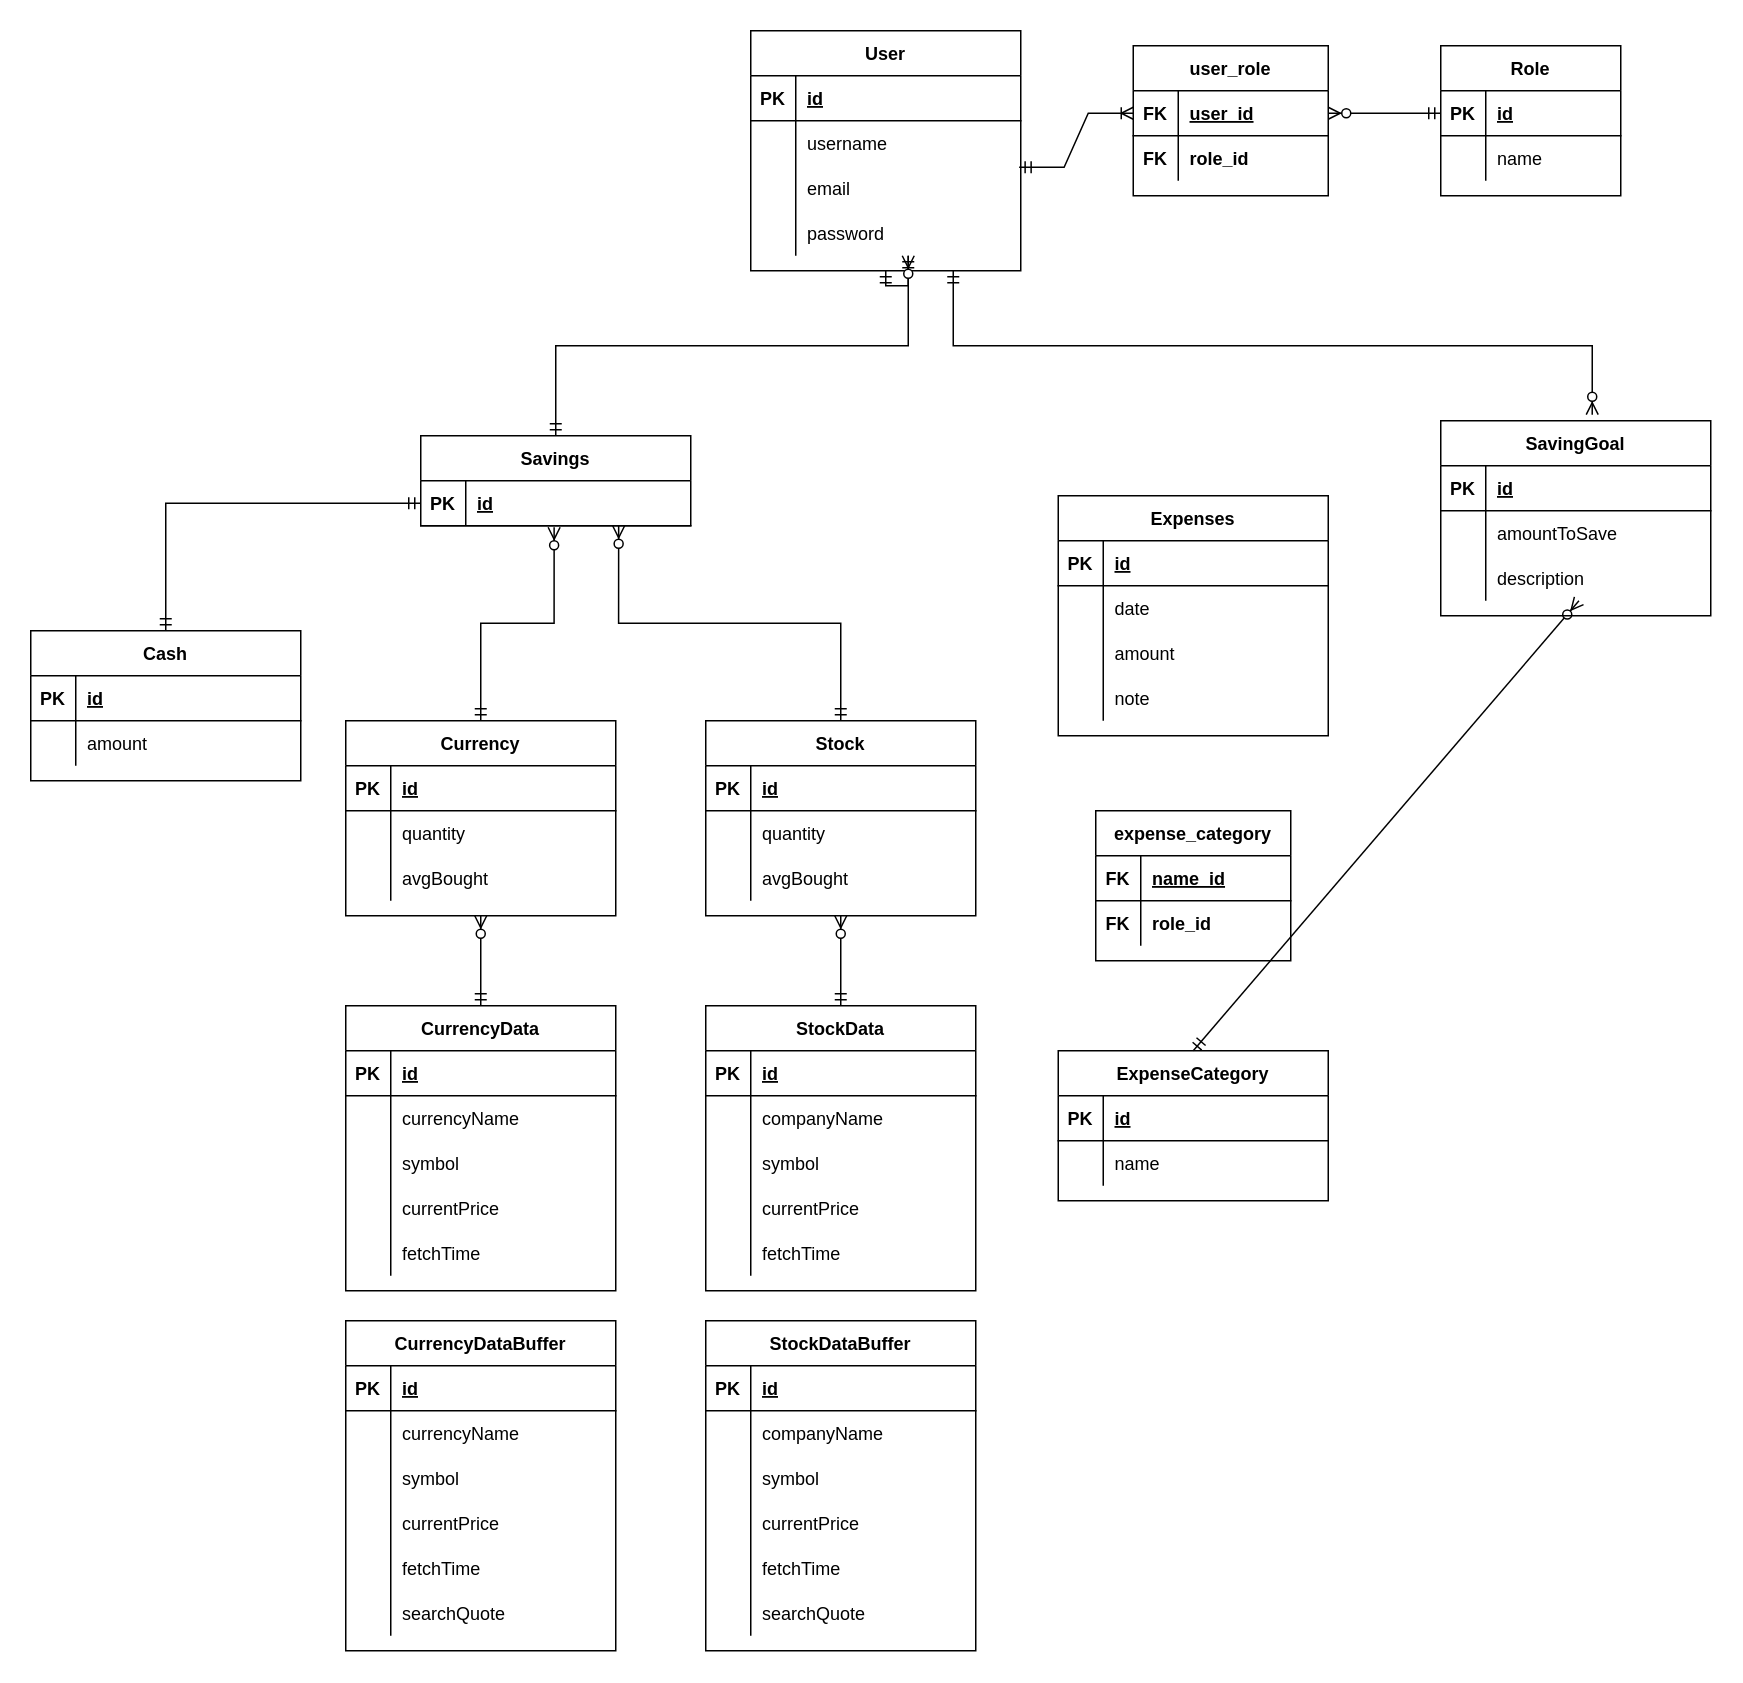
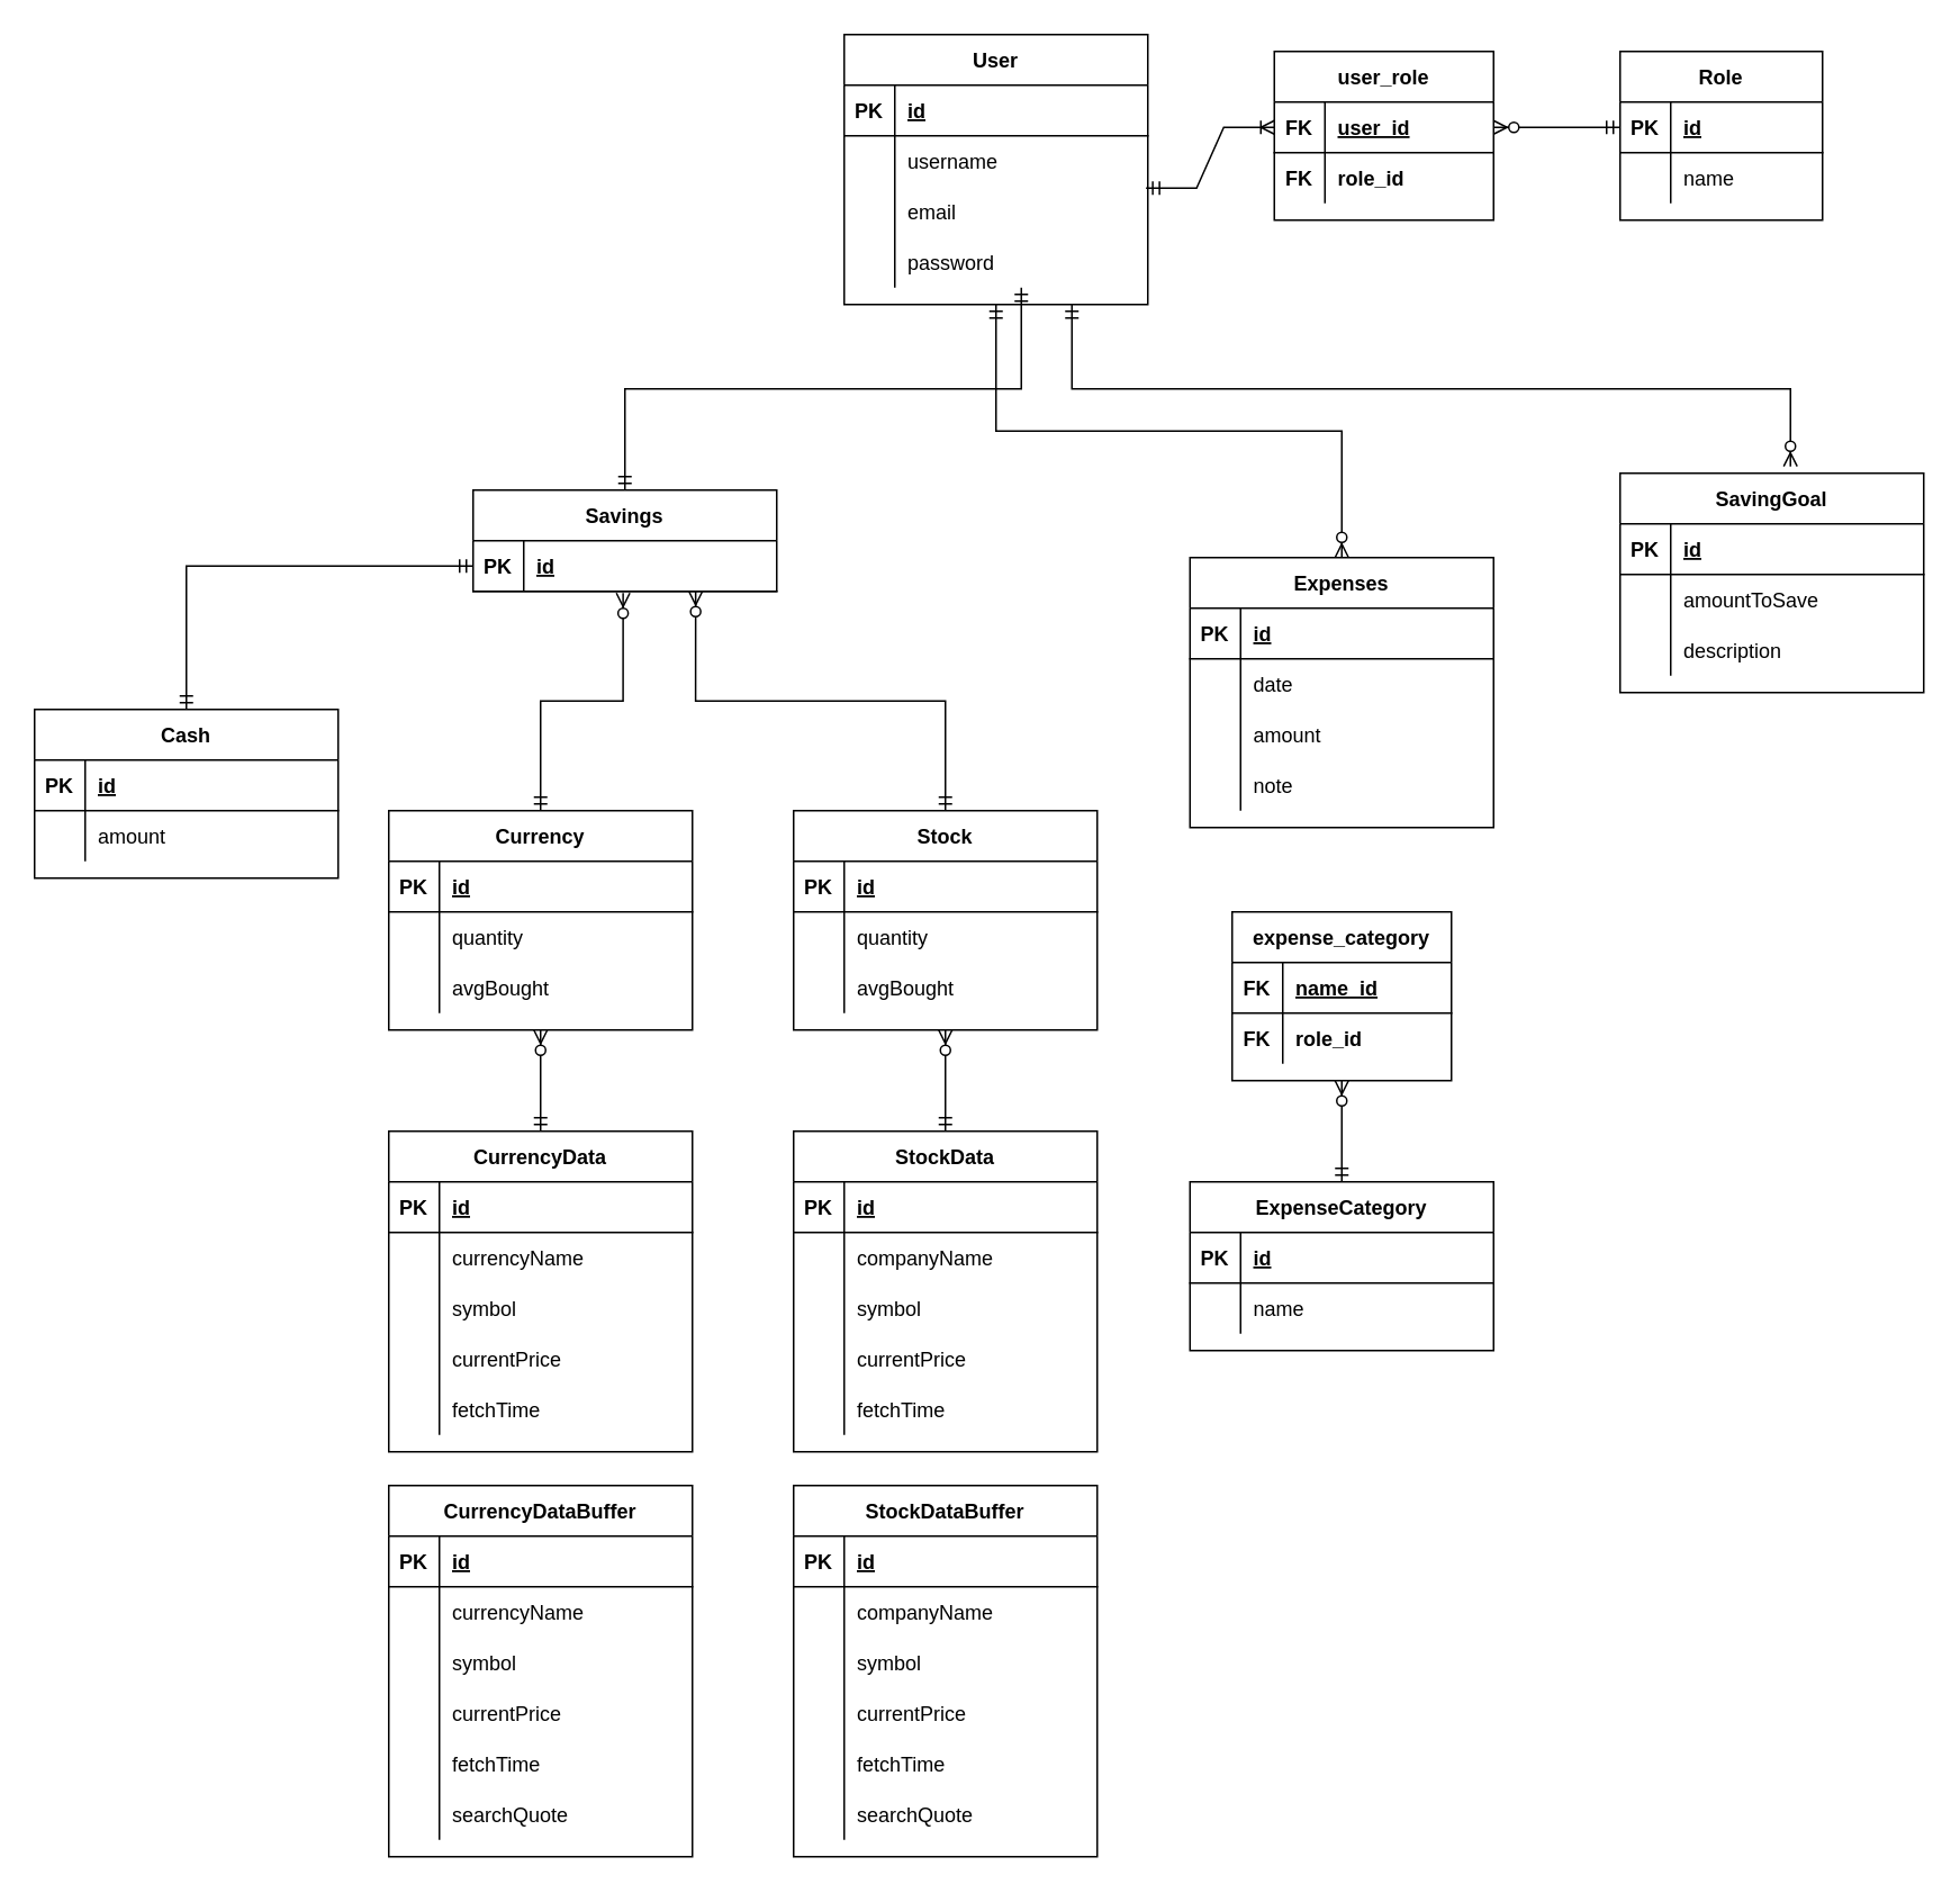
- <mxCell id="151" value="" style="edgeStyle=orthogonalEdgeStyle;fontSize=12;html=1;endArrow=ERzeroToMany;startArrow=ERmandOne;rounded=0;exitX=0.5;exitY=1;exitDx=0;exitDy=0;" edge="1" parent="1" source="2" target="14"><mxGeometry width="100" height="100" relative="1" as="geometry"><mxPoint x="610" y="180" as="sourcePoint" /><mxPoint x="670" y="310" as="targetPoint" /></mxGeometry></mxCell>
+ <mxCell id="151" value="" style="edgeStyle=orthogonalEdgeStyle;fontSize=12;html=1;endArrow=ERzeroToMany;startArrow=ERmandOne;rounded=0;entryX=0.5;entryY=0;entryDx=0;entryDy=0;exitX=0.5;exitY=1;exitDx=0;exitDy=0;" edge="1" parent="1" source="2" target="138"><mxGeometry width="100" height="100" relative="1" as="geometry"><mxPoint x="610" y="180" as="sourcePoint" /><mxPoint x="670" y="310" as="targetPoint" /></mxGeometry></mxCell>
- <mxCell id="166" value="" style="fontSize=12;html=1;endArrow=ERzeroToMany;startArrow=ERmandOne;rounded=0;exitX=0.5;exitY=0;exitDx=0;exitDy=0;" edge="1" parent="1" source="152" target="176"><mxGeometry width="100" height="100" relative="1" as="geometry"><mxPoint x="970" y="85" as="sourcePoint" /><mxPoint x="895" y="85" as="targetPoint" /></mxGeometry></mxCell>
+ <mxCell id="166" value="" style="fontSize=12;html=1;endArrow=ERzeroToMany;startArrow=ERmandOne;rounded=0;entryX=0.5;entryY=1;entryDx=0;entryDy=0;exitX=0.5;exitY=0;exitDx=0;exitDy=0;" edge="1" parent="1" source="152" target="159"><mxGeometry width="100" height="100" relative="1" as="geometry"><mxPoint x="970" y="85" as="sourcePoint" /><mxPoint x="895" y="85" as="targetPoint" /></mxGeometry></mxCell>
